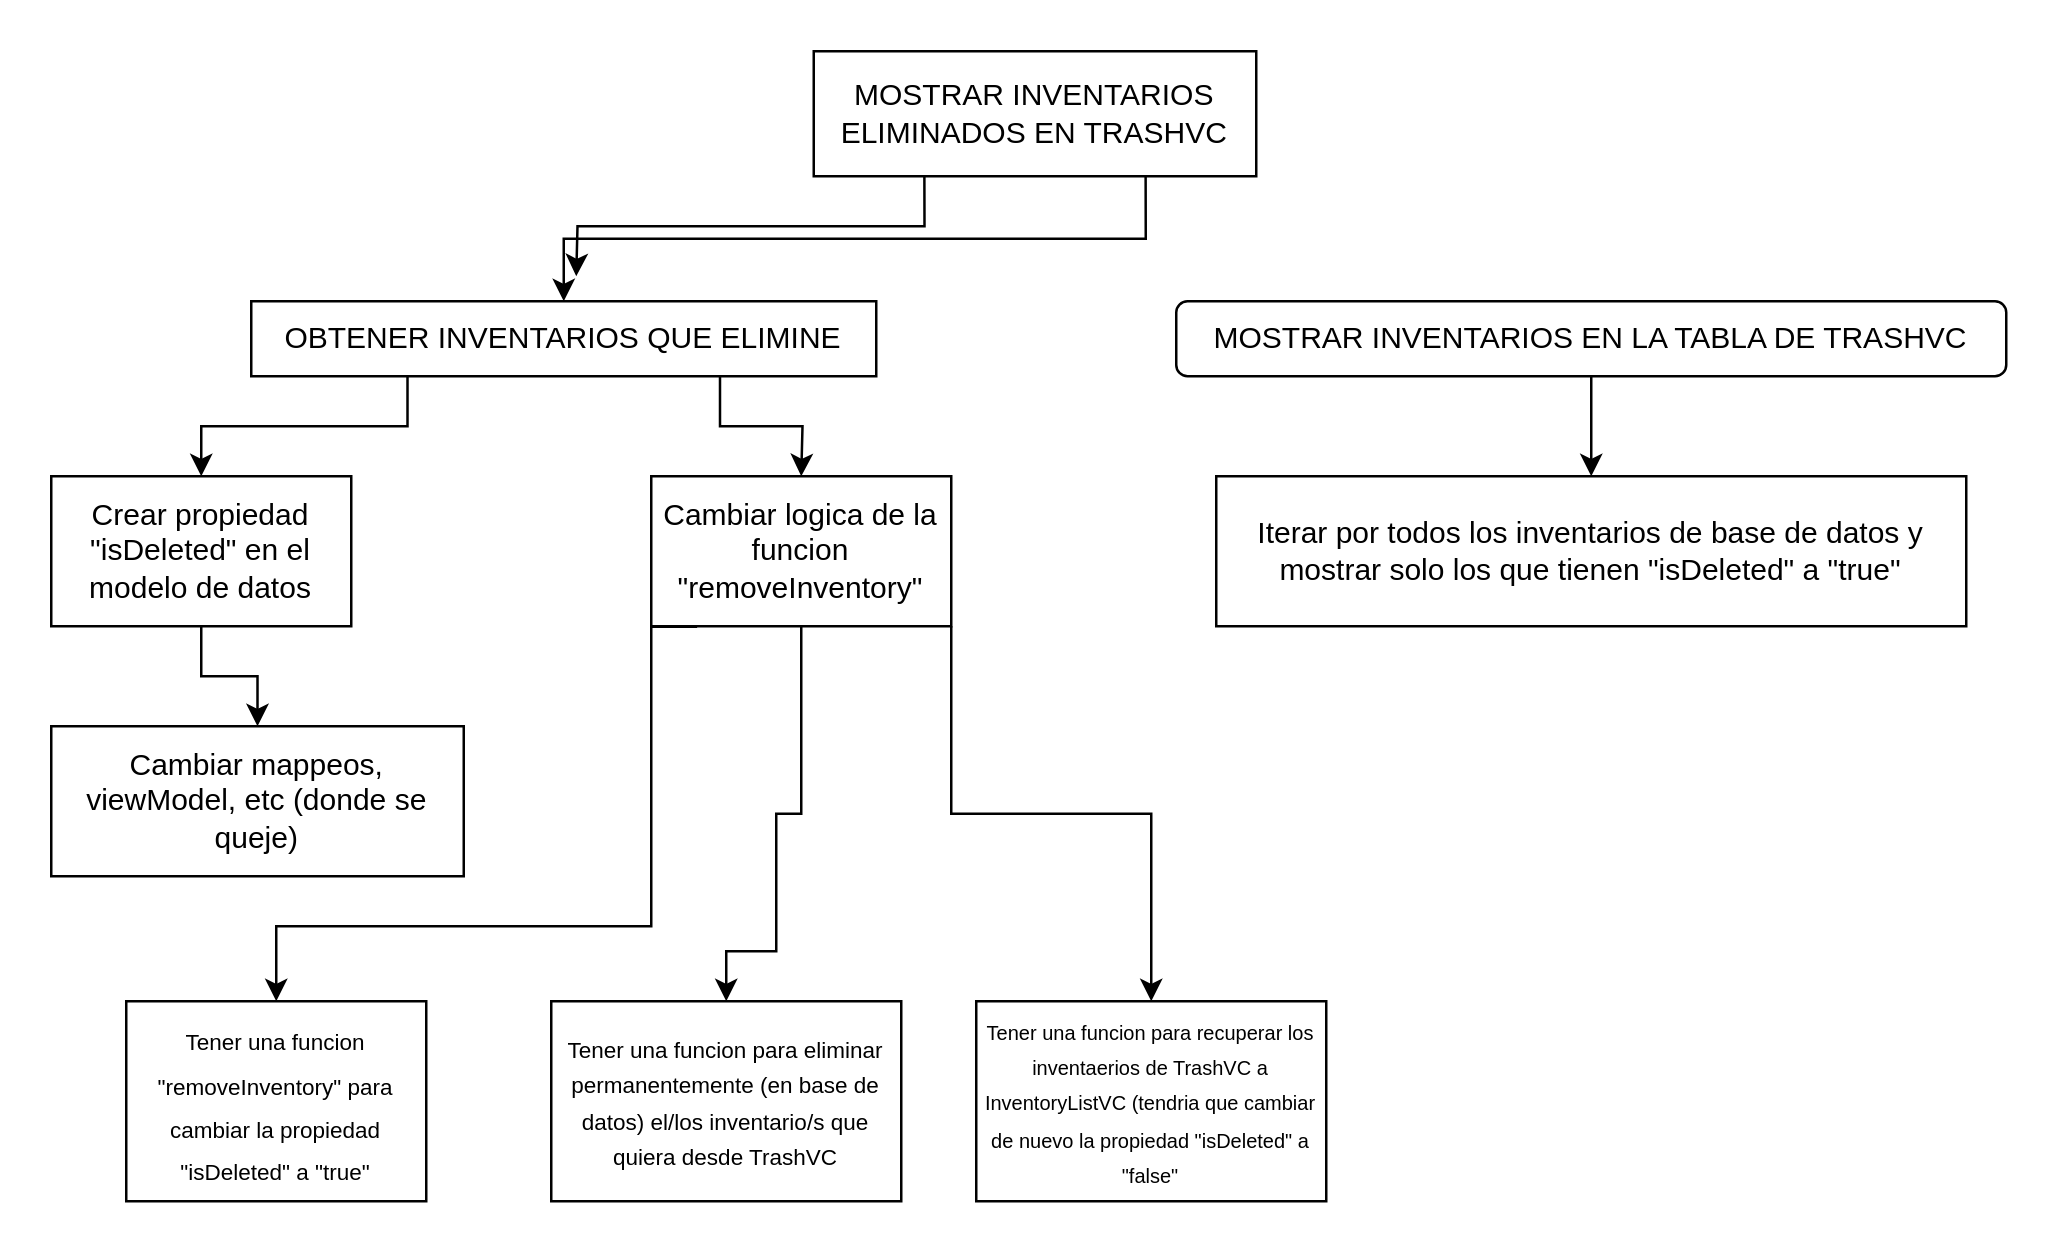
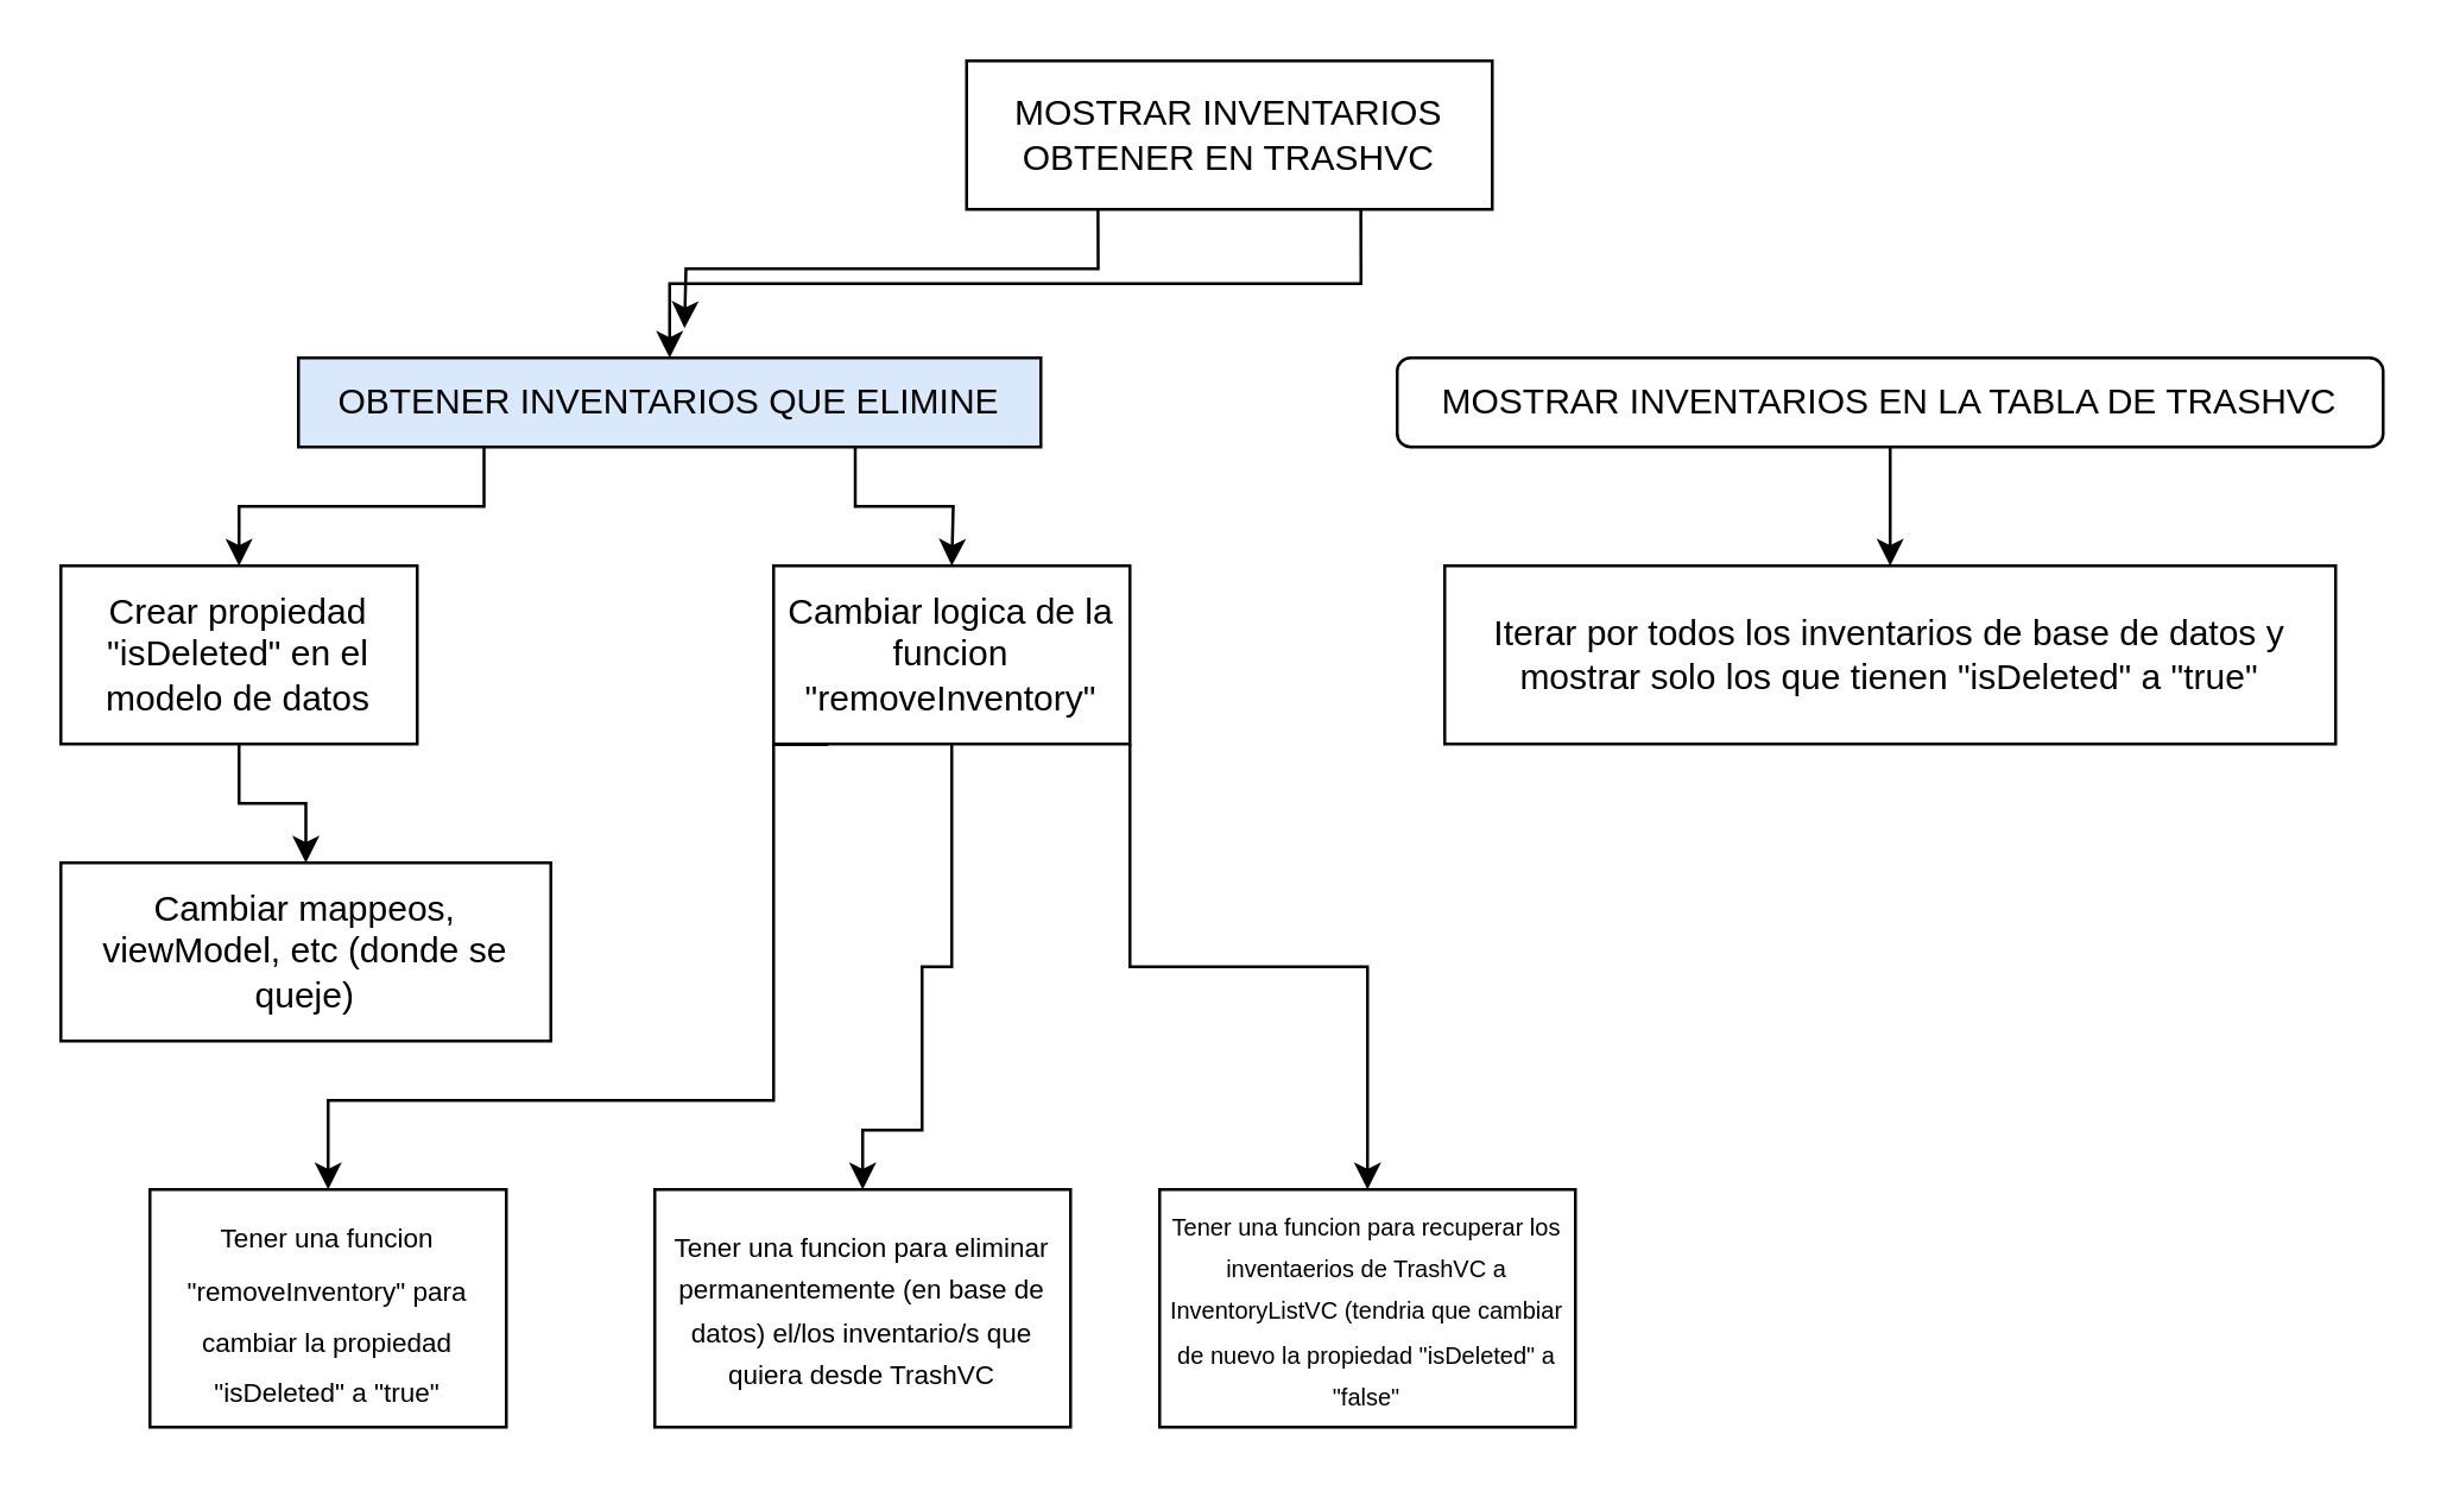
- <mxCell id="4" value="MOSTRAR INVENTARIOS ELIMINADOS EN TRASHVC" style="rounded=0;whiteSpace=wrap;html=1;" vertex="1" parent="1"><mxGeometry x="325" y="20" width="177" height="50" as="geometry" /></mxCell>
+ <mxCell id="4" value="MOSTRAR INVENTARIOS OBTENER EN TRASHVC" style="rounded=0;whiteSpace=wrap;html=1;" vertex="1" parent="1"><mxGeometry x="325" y="20" width="177" height="50" as="geometry" /></mxCell>
- <mxCell id="7" value="OBTENER INVENTARIOS QUE ELIMINE" style="rounded=0;whiteSpace=wrap;html=1;" vertex="1" parent="1"><mxGeometry x="100" y="120" width="250" height="30" as="geometry" /></mxCell>
+ <mxCell id="7" value="OBTENER INVENTARIOS QUE ELIMINE" style="rounded=0;whiteSpace=wrap;html=1;fillColor=#dae8fc;" vertex="1" parent="1"><mxGeometry x="100" y="120" width="250" height="30" as="geometry" /></mxCell>
